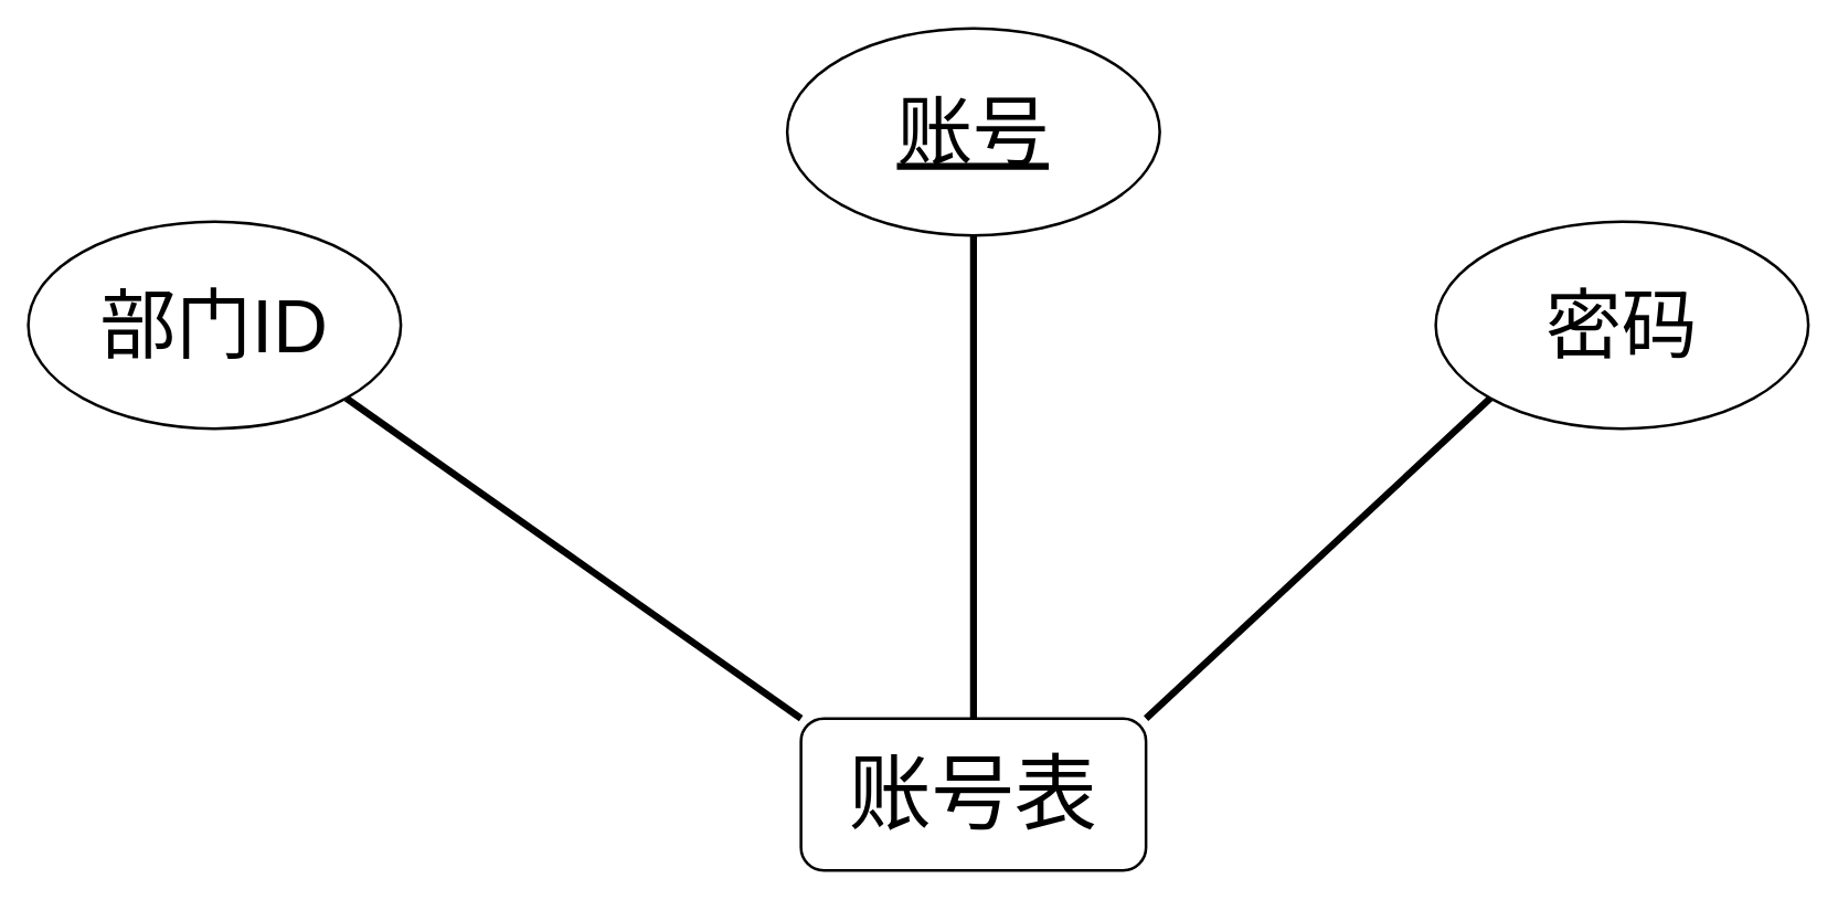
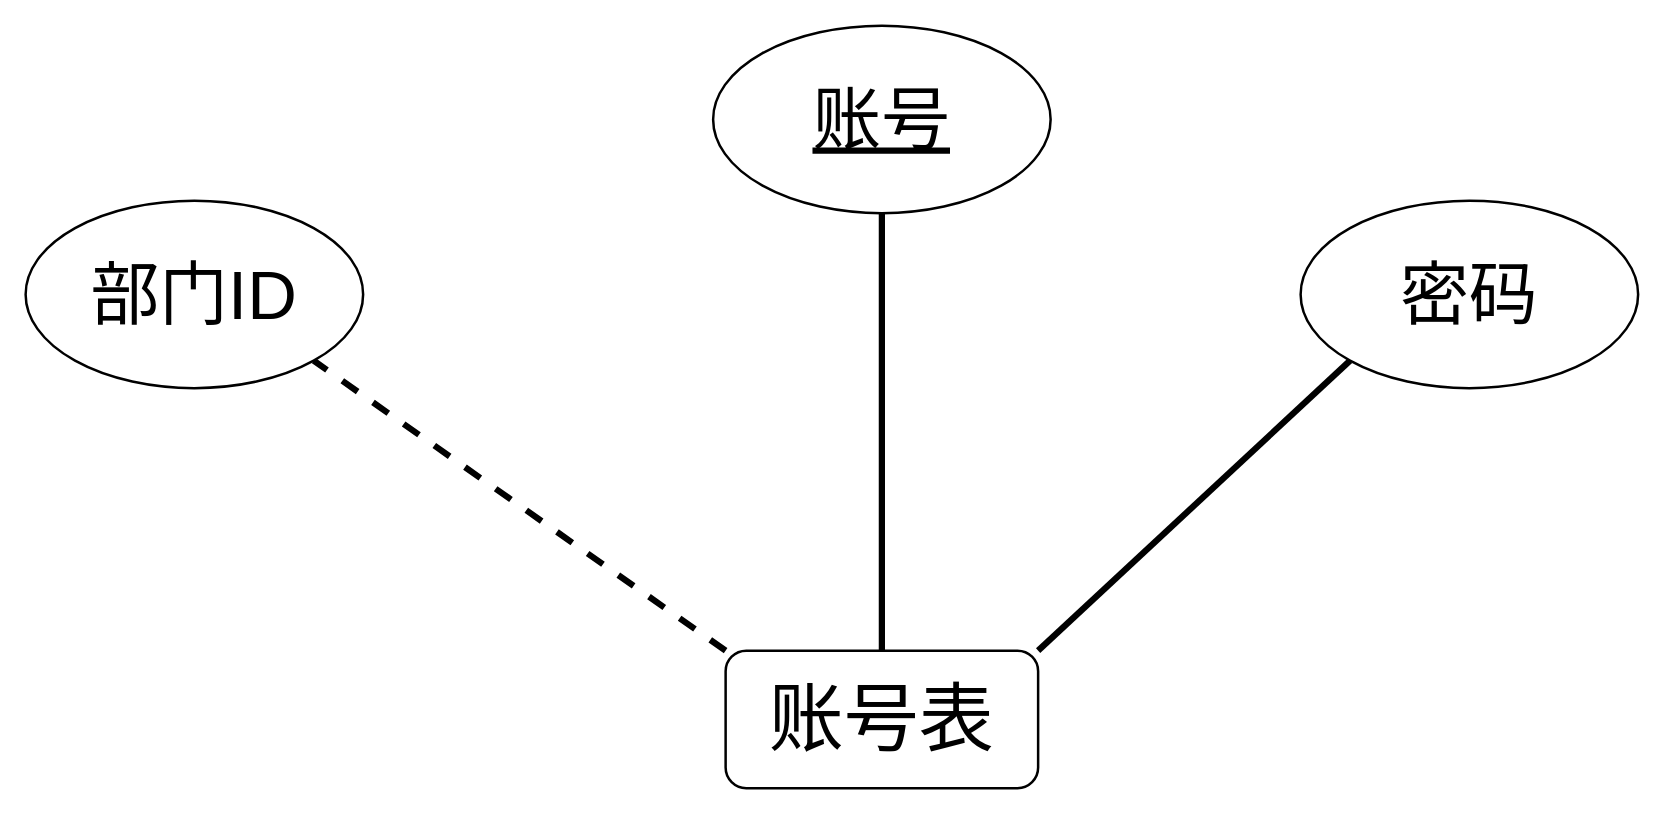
- <mxCell id="2" style="rounded=0;orthogonalLoop=1;jettySize=auto;html=1;exitX=0;exitY=0;exitDx=0;exitDy=0;entryX=1;entryY=1;entryDx=0;entryDy=0;strokeWidth=5;startArrow=none;startFill=0;endArrow=none;endFill=0;" edge="1" parent="1" source="5" target="6"><mxGeometry relative="1" as="geometry" /></mxCell>
+ <mxCell id="2" style="rounded=0;orthogonalLoop=1;jettySize=auto;html=1;exitX=0;exitY=0;exitDx=0;exitDy=0;entryX=1;entryY=1;entryDx=0;entryDy=0;strokeWidth=5;startArrow=none;startFill=0;endArrow=none;endFill=0;dashed=1;" edge="1" parent="1" source="5" target="6"><mxGeometry relative="1" as="geometry" /></mxCell>
